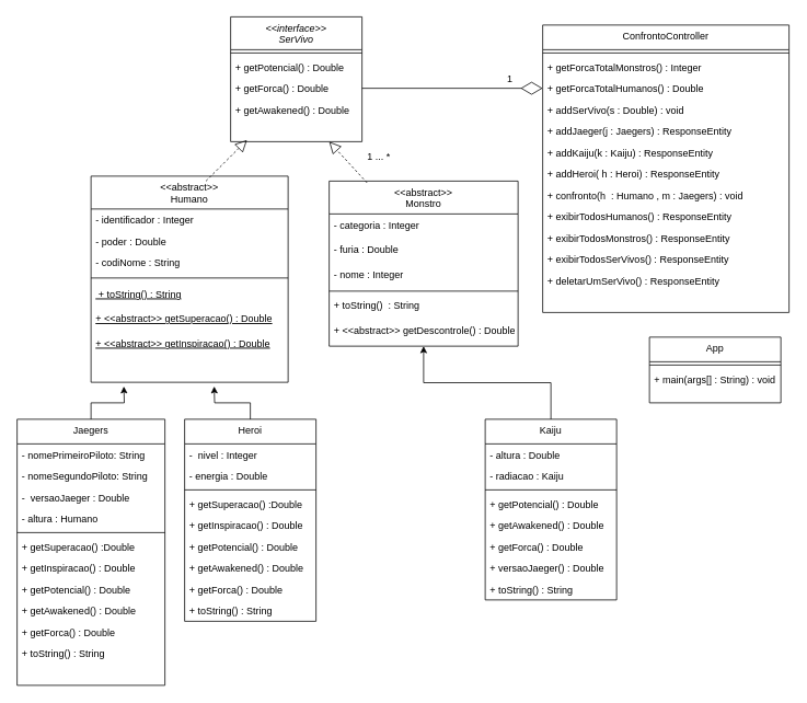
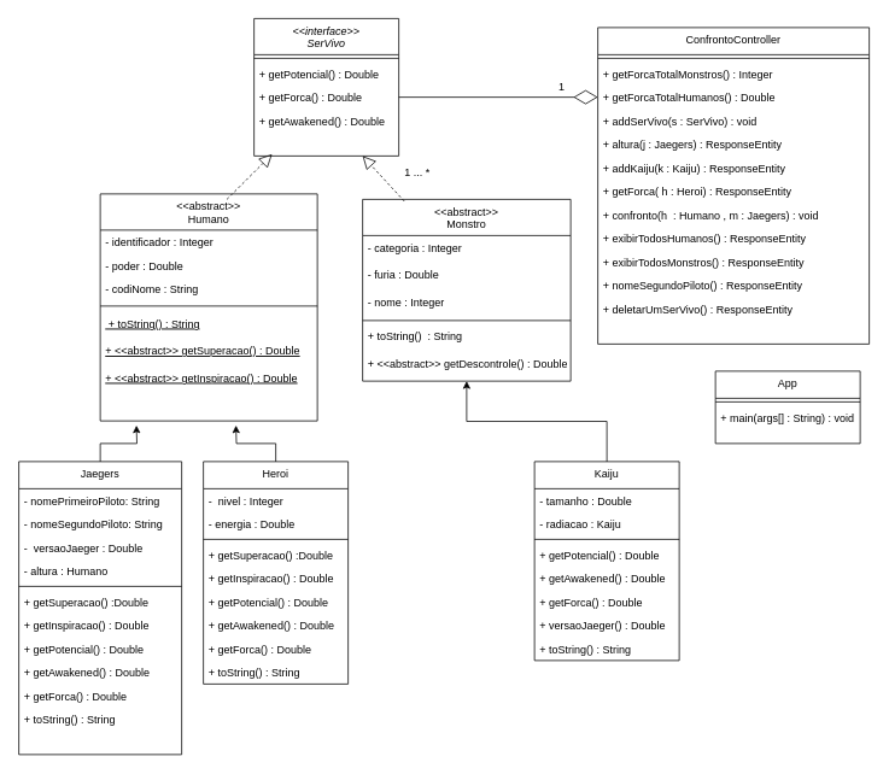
- <mxCell id="12" value="+ addSerVivo(s : Double) : void" style="text;align=left;verticalAlign=top;spacingLeft=4;spacingRight=4;overflow=hidden;rotatable=0;points=[[0,0.5],[1,0.5]];portConstraint=eastwest;" parent="8" vertex="1"><mxGeometry y="90" width="300" height="26" as="geometry" /></mxCell>
+ <mxCell id="12" value="+ addSerVivo(s : SerVivo) : void" style="text;align=left;verticalAlign=top;spacingLeft=4;spacingRight=4;overflow=hidden;rotatable=0;points=[[0,0.5],[1,0.5]];portConstraint=eastwest;" parent="8" vertex="1"><mxGeometry y="90" width="300" height="26" as="geometry" /></mxCell>
- <mxCell id="13" value="+ addJaeger(j : Jaegers) : ResponseEntity" style="text;align=left;verticalAlign=top;spacingLeft=4;spacingRight=4;overflow=hidden;rotatable=0;points=[[0,0.5],[1,0.5]];portConstraint=eastwest;" parent="8" vertex="1"><mxGeometry y="116" width="300" height="26" as="geometry" /></mxCell>
+ <mxCell id="13" value="+ altura(j : Jaegers) : ResponseEntity" style="text;align=left;verticalAlign=top;spacingLeft=4;spacingRight=4;overflow=hidden;rotatable=0;points=[[0,0.5],[1,0.5]];portConstraint=eastwest;" parent="8" vertex="1"><mxGeometry y="116" width="300" height="26" as="geometry" /></mxCell>
- <mxCell id="15" value="+ addHeroi( h : Heroi) : ResponseEntity" style="text;align=left;verticalAlign=top;spacingLeft=4;spacingRight=4;overflow=hidden;rotatable=0;points=[[0,0.5],[1,0.5]];portConstraint=eastwest;" parent="8" vertex="1"><mxGeometry y="168" width="300" height="26" as="geometry" /></mxCell>
+ <mxCell id="15" value="+ getForca( h : Heroi) : ResponseEntity" style="text;align=left;verticalAlign=top;spacingLeft=4;spacingRight=4;overflow=hidden;rotatable=0;points=[[0,0.5],[1,0.5]];portConstraint=eastwest;" parent="8" vertex="1"><mxGeometry y="168" width="300" height="26" as="geometry" /></mxCell>
- <mxCell id="19" value="+ exibirTodosSerVivos() : ResponseEntity&#10;" style="text;align=left;verticalAlign=top;spacingLeft=4;spacingRight=4;overflow=hidden;rotatable=0;points=[[0,0.5],[1,0.5]];portConstraint=eastwest;" parent="8" vertex="1"><mxGeometry y="272" width="300" height="26" as="geometry" /></mxCell>
+ <mxCell id="19" value="+ nomeSegundoPiloto() : ResponseEntity&#10;" style="text;align=left;verticalAlign=top;spacingLeft=4;spacingRight=4;overflow=hidden;rotatable=0;points=[[0,0.5],[1,0.5]];portConstraint=eastwest;" parent="8" vertex="1"><mxGeometry y="272" width="300" height="26" as="geometry" /></mxCell>
- <mxCell id="63" value="- altura : Double" style="text;align=left;verticalAlign=top;spacingLeft=4;spacingRight=4;overflow=hidden;rotatable=0;points=[[0,0.5],[1,0.5]];portConstraint=eastwest;" parent="62" vertex="1"><mxGeometry y="30" width="160" height="26" as="geometry" /></mxCell>
+ <mxCell id="63" value="- tamanho : Double" style="text;align=left;verticalAlign=top;spacingLeft=4;spacingRight=4;overflow=hidden;rotatable=0;points=[[0,0.5],[1,0.5]];portConstraint=eastwest;" parent="62" vertex="1"><mxGeometry y="30" width="160" height="26" as="geometry" /></mxCell>
